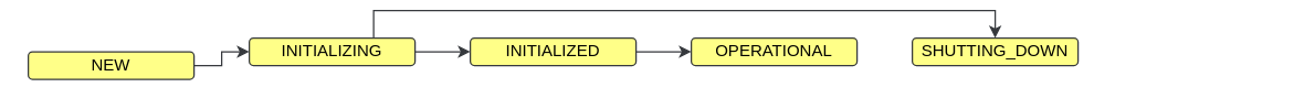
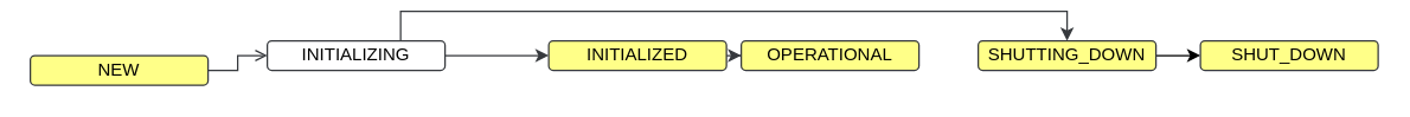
- <mxCell id="2" value="" style="edgeStyle=orthogonalEdgeStyle;rounded=0;orthogonalLoop=1;jettySize=auto;html=1;fillColor=#ffff88;strokeColor=#36393d;" parent="1" source="3" target="5" edge="1"><mxGeometry relative="1" as="geometry" /></mxCell>
+ <mxCell id="2" value="" style="edgeStyle=orthogonalEdgeStyle;rounded=0;orthogonalLoop=1;jettySize=auto;html=1;fillColor=#ffff88;strokeColor=#36393d;endArrow=open;" parent="1" source="3" target="5" edge="1"><mxGeometry relative="1" as="geometry" /></mxCell>
- <mxCell id="5" value="&lt;div&gt;INITIALIZING&lt;/div&gt;" style="rounded=1;whiteSpace=wrap;html=1;fillColor=#ffff88;strokeColor=#36393d;" parent="1" vertex="1"><mxGeometry x="180" y="20" width="120" height="20" as="geometry" /></mxCell>
+ <mxCell id="5" value="&lt;div&gt;INITIALIZING&lt;/div&gt;" style="rounded=1;whiteSpace=wrap;html=1;fillColor=#ffffff;strokeColor=#36393d;" parent="1" vertex="1"><mxGeometry x="180" y="20" width="120" height="20" as="geometry" /></mxCell>
- <mxCell id="7" value="INITIALIZED" style="rounded=1;whiteSpace=wrap;html=1;fillColor=#ffff88;strokeColor=#36393d;" parent="1" vertex="1"><mxGeometry x="340" y="20" width="120" height="20" as="geometry" /></mxCell>
+ <mxCell id="7" value="INITIALIZED" style="rounded=1;whiteSpace=wrap;html=1;fillColor=#ffff88;strokeColor=#36393d;" parent="1" vertex="1"><mxGeometry x="370" y="20" width="120" height="20" as="geometry" /></mxCell>
+ <mxCell id="9" value="" style="edgeStyle=orthogonalEdgeStyle;rounded=0;orthogonalLoop=1;jettySize=auto;html=1;" edge="1" parent="1" source="10" target="11"><mxGeometry relative="1" as="geometry" /></mxCell>
+ <mxCell id="11" value="&lt;div&gt;SHUT_DOWN&lt;/div&gt;" style="rounded=1;whiteSpace=wrap;html=1;fillColor=#ffff88;strokeColor=#36393d;" parent="1" vertex="1"><mxGeometry x="810" y="20" width="120" height="20" as="geometry" /></mxCell>
